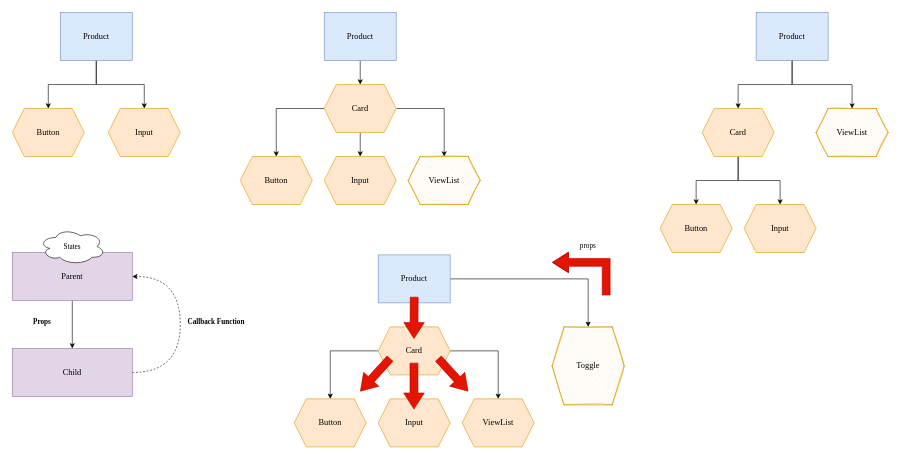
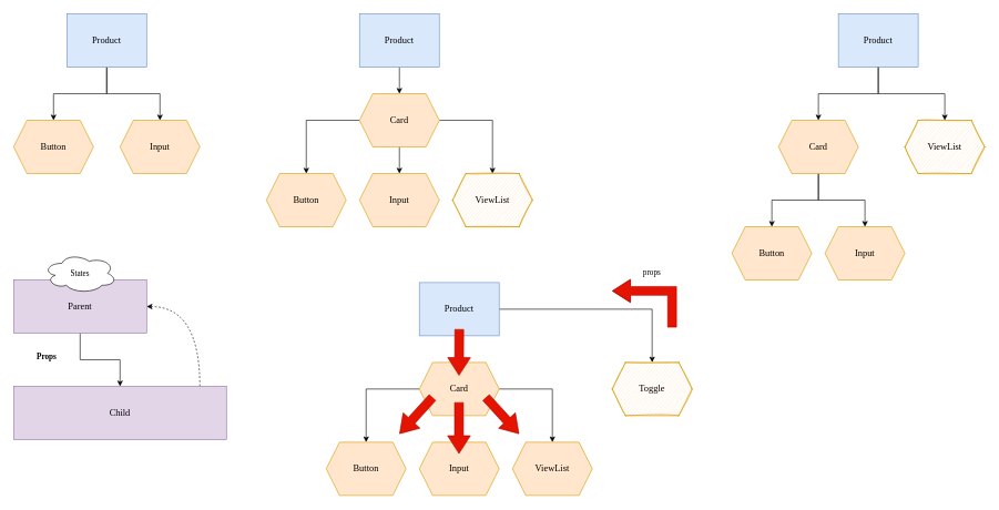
- <mxCell id="21" value="Callback Function" style="text;html=1;strokeColor=none;fillColor=none;align=center;verticalAlign=middle;whiteSpace=wrap;rounded=0;fontFamily=Verdana;fontStyle=1" vertex="1" parent="1"><mxGeometry x="310" y="510" width="100" height="50" as="geometry" /></mxCell>
- <mxCell id="33" value="Toggle" style="shape=hexagon;perimeter=hexagonPerimeter2;whiteSpace=wrap;html=1;fixedSize=1;fontFamily=Verdana;fontSize=14;fillColor=#ffe6cc;strokeColor=#d79b00;sketch=1;" vertex="1" parent="1"><mxGeometry x="920" y="544" width="120" height="130" as="geometry" /></mxCell>
+ <mxCell id="33" value="Toggle" style="shape=hexagon;perimeter=hexagonPerimeter2;whiteSpace=wrap;html=1;fixedSize=1;fontFamily=Verdana;fontSize=14;fillColor=#ffe6cc;strokeColor=#d79b00;sketch=1;" vertex="1" parent="1"><mxGeometry x="920" y="544" width="120" height="80" as="geometry" /></mxCell>
- <mxCell id="19" value="Child" style="whiteSpace=wrap;html=1;fillColor=#e1d5e7;strokeColor=#9673a6;fontFamily=Verdana;fontSize=14;fontStyle=0" vertex="1" parent="1"><mxGeometry x="20" y="580" width="200" height="80" as="geometry" /></mxCell>
+ <mxCell id="19" value="Child" style="whiteSpace=wrap;html=1;fillColor=#e1d5e7;strokeColor=#9673a6;fontFamily=Verdana;fontSize=14;fontStyle=0" vertex="1" parent="1"><mxGeometry x="20" y="580" width="320" height="80" as="geometry" /></mxCell>
